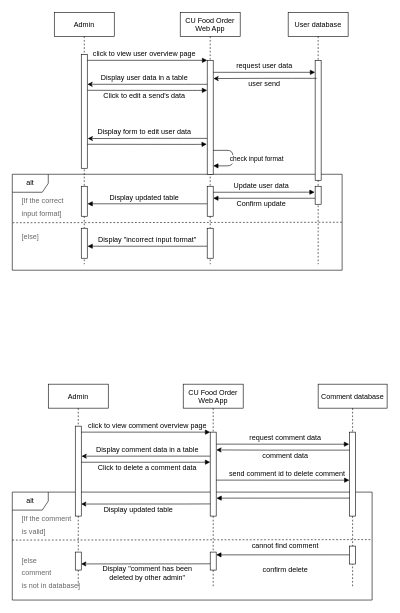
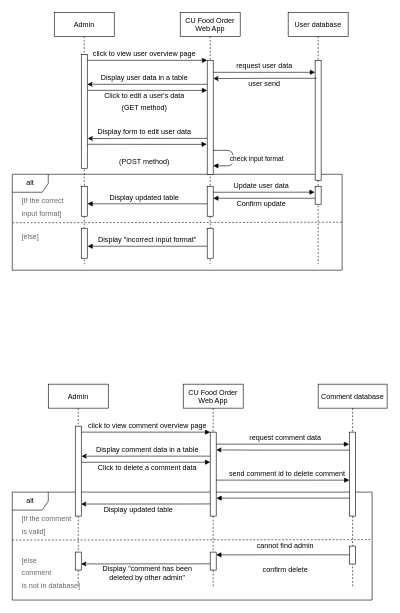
- <mxCell id="29" value="Click to edit a send's data" style="text;html=1;align=center;verticalAlign=middle;resizable=0;points=[];autosize=1;strokeColor=none;fillColor=none;" vertex="1" parent="1"><mxGeometry x="165" y="150" width="150" height="20" as="geometry" /></mxCell>
+ <mxCell id="29" value="Click to edit a user's data" style="text;html=1;align=center;verticalAlign=middle;resizable=0;points=[];autosize=1;strokeColor=none;fillColor=none;" vertex="1" parent="1"><mxGeometry x="165" y="150" width="150" height="20" as="geometry" /></mxCell>
+ <mxCell id="35" value="(GET method)" style="text;html=1;align=center;verticalAlign=middle;resizable=0;points=[];autosize=1;strokeColor=none;fillColor=none;" vertex="1" parent="1"><mxGeometry x="195" y="170" width="90" height="20" as="geometry" /></mxCell>
+ <mxCell id="33" value="(POST method)" style="text;html=1;align=center;verticalAlign=middle;resizable=0;points=[];autosize=1;strokeColor=none;fillColor=none;" vertex="1" parent="1"><mxGeometry x="190" y="260" width="100" height="20" as="geometry" /></mxCell>
- <mxCell id="53" value="comment data" style="text;html=1;align=center;verticalAlign=middle;resizable=0;points=[];autosize=1;strokeColor=none;fillColor=none;" vertex="1" parent="1"><mxGeometry x="430" y="750" width="90" height="20" as="geometry" /></mxCell>
- <mxCell id="63" value="cannot find comment" style="text;html=1;align=center;verticalAlign=middle;resizable=0;points=[];autosize=1;strokeColor=none;fillColor=none;" vertex="1" parent="1"><mxGeometry x="410" y="900" width="130" height="20" as="geometry" /></mxCell>
+ <mxCell id="63" value="cannot find admin" style="text;html=1;align=center;verticalAlign=middle;resizable=0;points=[];autosize=1;strokeColor=none;fillColor=none;" vertex="1" parent="1"><mxGeometry x="410" y="900" width="130" height="20" as="geometry" /></mxCell>
